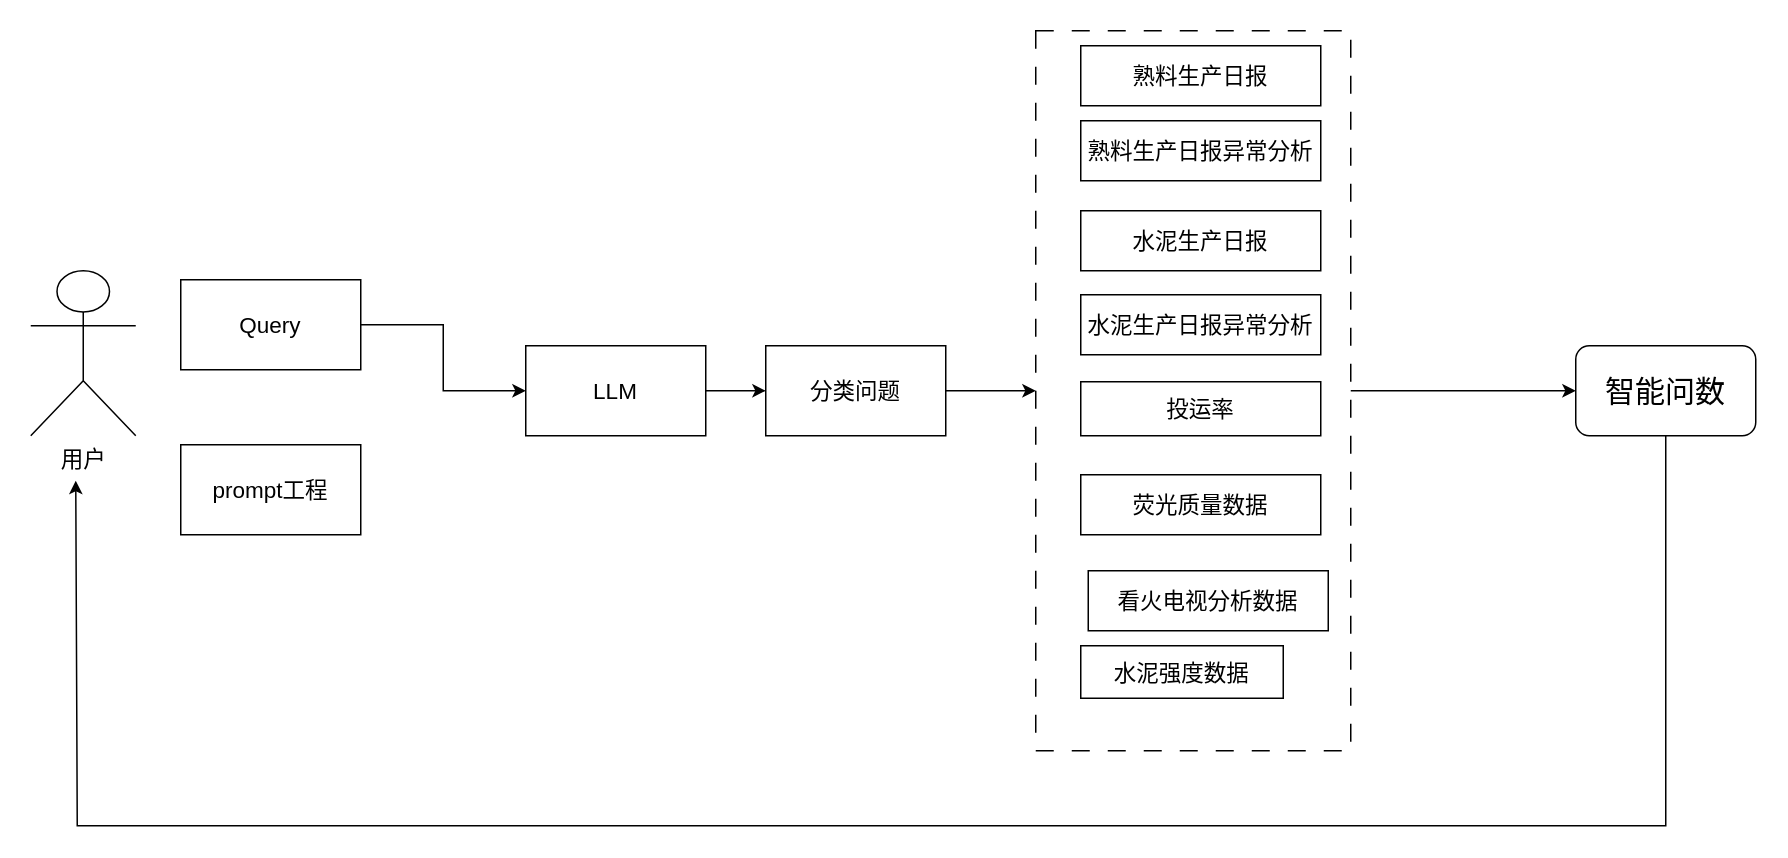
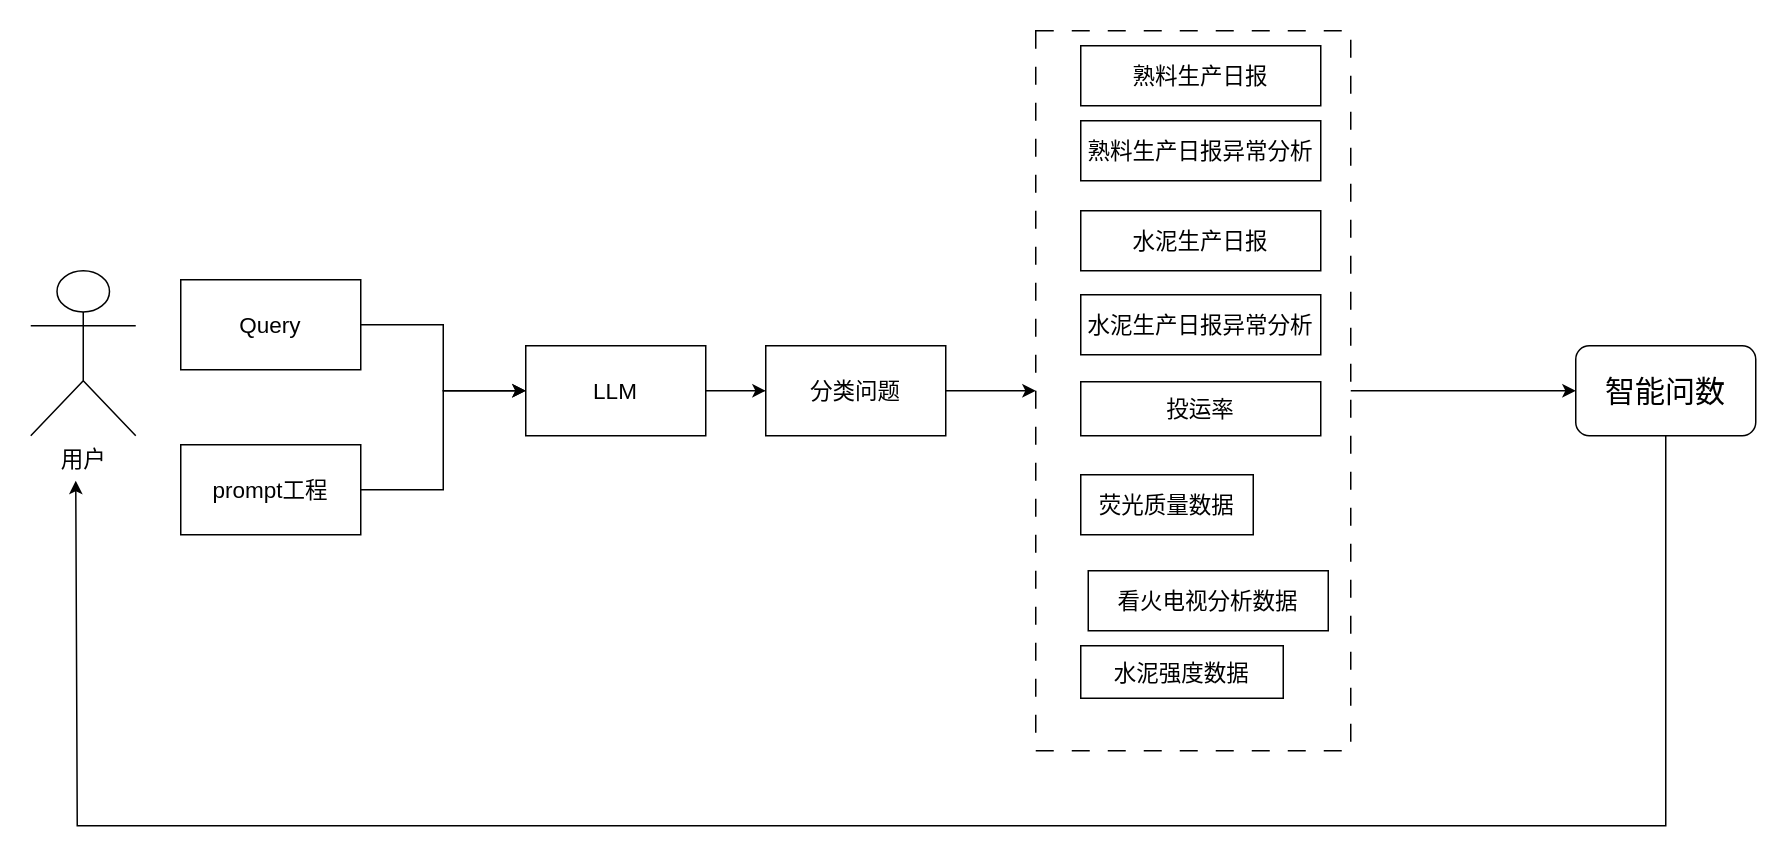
+ <mxCell id="5" style="edgeStyle=orthogonalEdgeStyle;rounded=0;orthogonalLoop=1;jettySize=auto;html=1;entryX=0;entryY=0.5;entryDx=0;entryDy=0;" parent="1" source="6" target="14" edge="1"><mxGeometry relative="1" as="geometry" /></mxCell>
- <mxCell id="16" value="荧光质量数据" style="rounded=0;whiteSpace=wrap;html=1;fontSize=15;" parent="1" vertex="1"><mxGeometry x="720" y="316" width="160" height="40" as="geometry" /></mxCell>
+ <mxCell id="16" value="荧光质量数据" style="rounded=0;whiteSpace=wrap;html=1;fontSize=15;" parent="1" vertex="1"><mxGeometry x="720" y="316" width="115" height="40" as="geometry" /></mxCell>
